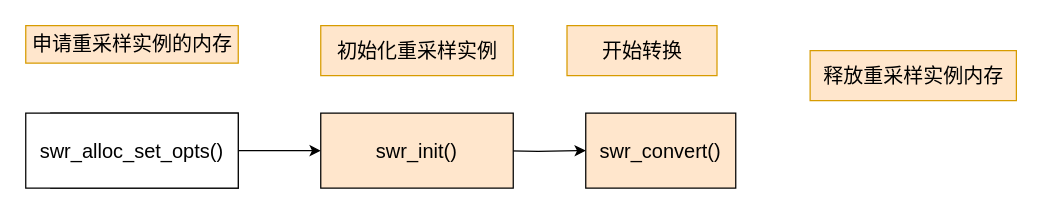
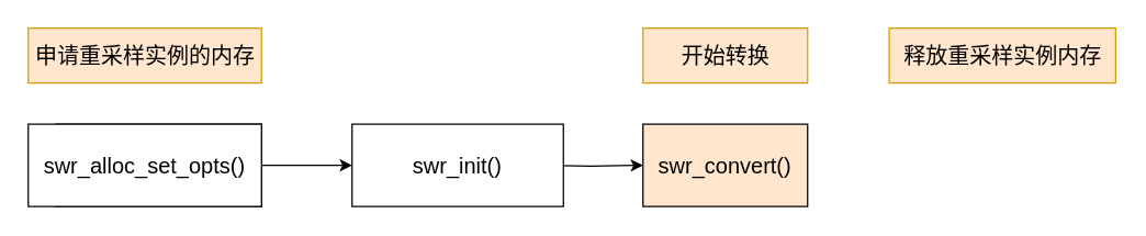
- <mxCell id="6" value="申请重采样实例的内存" style="text;strokeColor=#d79b00;fillColor=#ffe6cc;html=1;fontSize=16;fontStyle=0;verticalAlign=middle;align=center;" vertex="1" parent="1"><mxGeometry x="20" y="20" width="170" height="30" as="geometry" /></mxCell>
+ <mxCell id="6" value="申请重采样实例的内存" style="text;strokeColor=#d79b00;fillColor=#ffe6cc;html=1;fontSize=16;fontStyle=0;verticalAlign=middle;align=center;" vertex="1" parent="1"><mxGeometry x="20" y="20" width="170" height="40" as="geometry" /></mxCell>
- <mxCell id="7" value="初始化重采样实例" style="text;strokeColor=#d79b00;fillColor=#ffe6cc;html=1;fontSize=16;fontStyle=0;verticalAlign=middle;align=center;" vertex="1" parent="1"><mxGeometry x="256" y="20" width="154" height="40" as="geometry" /></mxCell>
- <mxCell id="8" value="开始转换" style="text;strokeColor=#d79b00;fillColor=#ffe6cc;html=1;fontSize=16;fontStyle=0;verticalAlign=middle;align=center;" vertex="1" parent="1"><mxGeometry x="453" y="20" width="120" height="40" as="geometry" /></mxCell>
+ <mxCell id="8" value="开始转换" style="text;strokeColor=#d79b00;fillColor=#ffe6cc;html=1;fontSize=16;fontStyle=0;verticalAlign=middle;align=center;" vertex="1" parent="1"><mxGeometry x="468" y="20" width="120" height="40" as="geometry" /></mxCell>
- <mxCell id="9" value="释放重采样实例内存" style="text;strokeColor=#d79b00;fillColor=#ffe6cc;html=1;fontSize=16;fontStyle=0;verticalAlign=middle;align=center;" vertex="1" parent="1"><mxGeometry x="647.5" y="40" width="165" height="40" as="geometry" /></mxCell>
+ <mxCell id="9" value="释放重采样实例内存" style="text;strokeColor=#d79b00;fillColor=#ffe6cc;html=1;fontSize=16;fontStyle=0;verticalAlign=middle;align=center;" vertex="1" parent="1"><mxGeometry x="647.5" y="20" width="165" height="40" as="geometry" /></mxCell>
- <mxCell id="11" value="swr_init()" style="rounded=0;whiteSpace=wrap;html=1;fontSize=16;fillColor=#ffe6cc;" vertex="1" parent="1"><mxGeometry x="256" y="90" width="154" height="60" as="geometry" /></mxCell>
+ <mxCell id="11" value="swr_init()" style="rounded=0;whiteSpace=wrap;html=1;fontSize=16;" vertex="1" parent="1"><mxGeometry x="256" y="90" width="154" height="60" as="geometry" /></mxCell>
